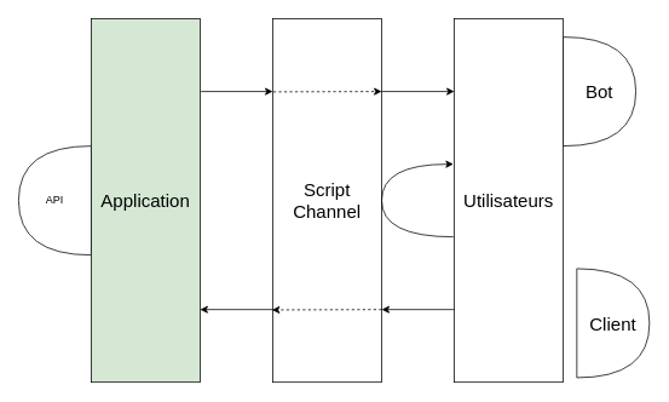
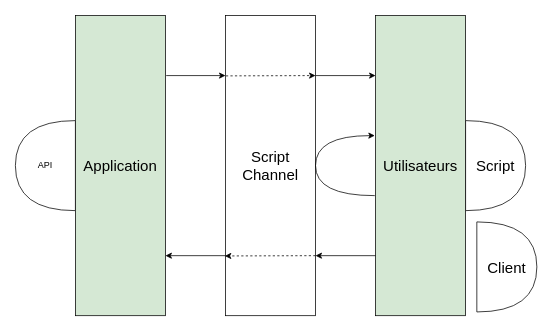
- <mxCell id="11" value="&lt;font style=&quot;font-size: 20px&quot;&gt;Bot&lt;/font&gt;" style="shape=or;whiteSpace=wrap;html=1;" parent="1" vertex="1"><mxGeometry x="620" y="40" width="80" height="120" as="geometry" /></mxCell>
- <mxCell id="4" value="&lt;font style=&quot;font-size: 20px&quot;&gt;Utilisateurs&lt;/font&gt;" style="rounded=0;whiteSpace=wrap;html=1;" parent="1" vertex="1"><mxGeometry x="500" y="20" width="120" height="400" as="geometry" /></mxCell>
+ <mxCell id="4" value="&lt;font style=&quot;font-size: 20px&quot;&gt;Utilisateurs&lt;/font&gt;" style="rounded=0;whiteSpace=wrap;html=1;fillColor=#d5e8d4;" parent="1" vertex="1"><mxGeometry x="500" y="20" width="120" height="400" as="geometry" /></mxCell>
+ <mxCell id="15" value="&lt;font style=&quot;font-size: 20px&quot;&gt;Script&lt;/font&gt;" style="shape=or;whiteSpace=wrap;html=1;" vertex="1" parent="1"><mxGeometry x="620" y="160" width="80" height="120" as="geometry" /></mxCell>
